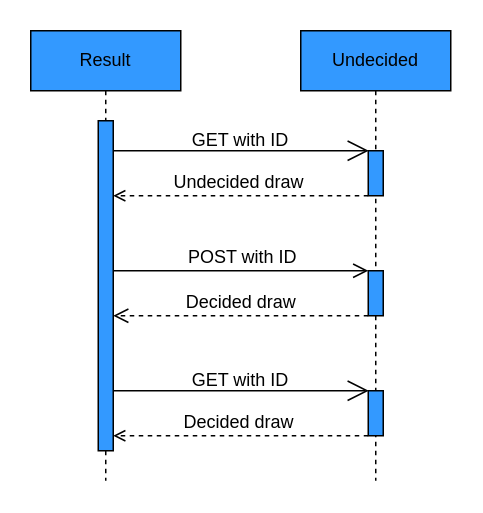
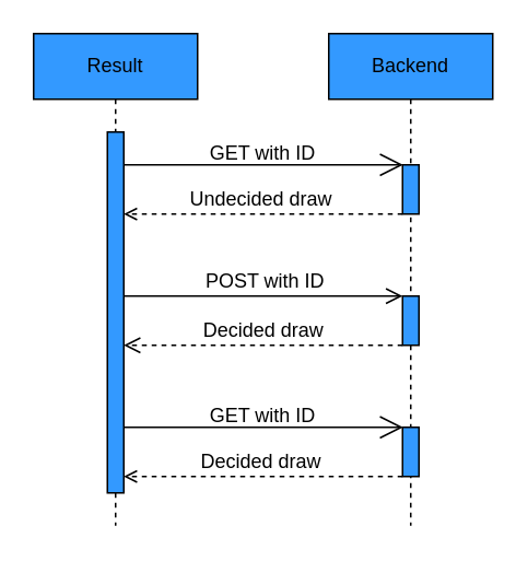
- <mxCell id="4" value="Undecided" style="shape=umlLifeline;perimeter=lifelinePerimeter;whiteSpace=wrap;html=1;container=0;dropTarget=0;collapsible=0;recursiveResize=0;outlineConnect=0;portConstraint=eastwest;newEdgeStyle={&quot;edgeStyle&quot;:&quot;elbowEdgeStyle&quot;,&quot;elbow&quot;:&quot;vertical&quot;,&quot;curved&quot;:0,&quot;rounded&quot;:0};fontSize=12;strokeColor=#000000;fillColor=#3399FF;" parent="1" vertex="1"><mxGeometry x="200" y="20" width="100" height="300" as="geometry" /></mxCell>
+ <mxCell id="4" value="Backend" style="shape=umlLifeline;perimeter=lifelinePerimeter;whiteSpace=wrap;html=1;container=0;dropTarget=0;collapsible=0;recursiveResize=0;outlineConnect=0;portConstraint=eastwest;newEdgeStyle={&quot;edgeStyle&quot;:&quot;elbowEdgeStyle&quot;,&quot;elbow&quot;:&quot;vertical&quot;,&quot;curved&quot;:0,&quot;rounded&quot;:0};fontSize=12;strokeColor=#000000;fillColor=#3399FF;" parent="1" vertex="1"><mxGeometry x="200" y="20" width="100" height="300" as="geometry" /></mxCell>
